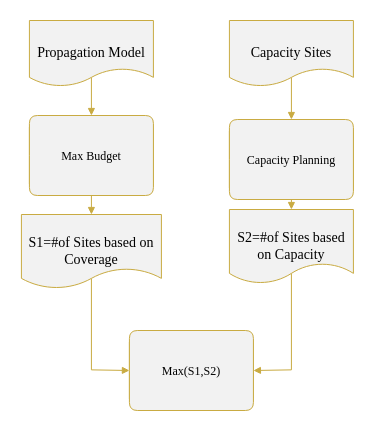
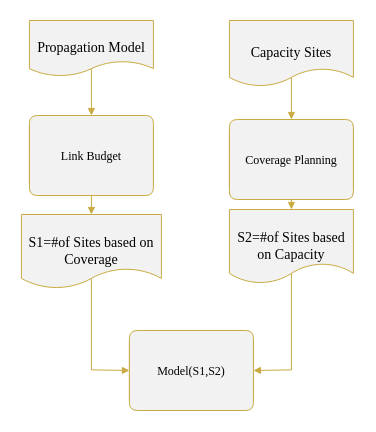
- <mxCell id="5" value="&lt;font style=&quot;font-size:14px;font-family:Verdana;color:#000000;direction:ltr;letter-spacing:0px;line-height:120%;opacity:1&quot;&gt;Propagation Model&lt;br/&gt;&lt;/font&gt;" style="verticalAlign=middle;align=center;vsdxID=441;fillColor=#F2F2F2;gradientColor=none;shape=stencil(tZJNDoIwEIVP0yWktCKyVryAJ2hkgMZKSVsFPb2FwQQwbEjsavrmm7/kEX60lWiAMGqd0TdoZe4qwk+EMVlXYKTzEeEZ4cdCGyiNftQ5/hvhSUYHBXKsiXqaUWGuF/kG1JIwnT9ksMldP/vhHaIUUy/8HZIwHoQzskrWqyxdByO6GV1u4O/qLx7pOAopQ96MBWkS7vYofaGVjrQLRCdtYLQTTup6dpQSpoTATwsKJcpZyrYAzY+8fb8/rxdN1/PBYBq0k1QKPTfNL03mJTQozz4=);strokeColor=#C9AB42;spacingTop=-1;spacingBottom=-1;spacingLeft=-1;spacingRight=-1;labelBackgroundColor=none;rounded=1;html=1;whiteSpace=wrap;" vertex="1" parent="1"><mxGeometry x="28.92" y="20" width="124" height="65" as="geometry" /></mxCell>
+ <mxCell id="5" value="&lt;font style=&quot;font-size:14px;font-family:Verdana;color:#000000;direction:ltr;letter-spacing:0px;line-height:120%;opacity:1&quot;&gt;Propagation Model&lt;br/&gt;&lt;/font&gt;" style="verticalAlign=middle;align=center;vsdxID=441;fillColor=#F2F2F2;gradientColor=none;shape=stencil(tZJNDoIwEIVP0yWktCKyVryAJ2hkgMZKSVsFPb2FwQQwbEjsavrmm7/kEX60lWiAMGqd0TdoZe4qwk+EMVlXYKTzEeEZ4cdCGyiNftQ5/hvhSUYHBXKsiXqaUWGuF/kG1JIwnT9ksMldP/vhHaIUUy/8HZIwHoQzskrWqyxdByO6GV1u4O/qLx7pOAopQ96MBWkS7vYofaGVjrQLRCdtYLQTTup6dpQSpoTATwsKJcpZyrYAzY+8fb8/rxdN1/PBYBq0k1QKPTfNL03mJTQozz4=);strokeColor=#C9AB42;spacingTop=-1;spacingBottom=-1;spacingLeft=-1;spacingRight=-1;labelBackgroundColor=none;rounded=1;html=1;whiteSpace=wrap;" vertex="1" parent="1"><mxGeometry x="28.92" y="20" width="124" height="55" as="geometry" /></mxCell>
- <mxCell id="4" value="&lt;font style=&quot;font-size:12px;font-family:Verdana;color:#000000;direction:ltr;letter-spacing:0px;line-height:120%;opacity:1&quot;&gt;Max Budget&lt;br/&gt;&lt;/font&gt;" style="text;vsdxID=418;fillColor=#F2F2F2;gradientColor=none;strokeColor=#C9AB42;spacingTop=-1;spacingBottom=-1;spacingLeft=-1;spacingRight=-1;labelBackgroundColor=none;rounded=1;html=1;whiteSpace=wrap;verticalAlign=middle;align=center;;html=1;" vertex="1" parent="2"><mxGeometry y="40" width="124.16" as="geometry" /></mxCell>
+ <mxCell id="4" value="&lt;font style=&quot;font-size:12px;font-family:Verdana;color:#000000;direction:ltr;letter-spacing:0px;line-height:120%;opacity:1&quot;&gt;Link Budget&lt;br/&gt;&lt;/font&gt;" style="text;vsdxID=418;fillColor=#F2F2F2;gradientColor=none;strokeColor=#C9AB42;spacingTop=-1;spacingBottom=-1;spacingLeft=-1;spacingRight=-1;labelBackgroundColor=none;rounded=1;html=1;whiteSpace=wrap;verticalAlign=middle;align=center;;html=1;" vertex="1" parent="2"><mxGeometry y="40" width="124.16" as="geometry" /></mxCell>
- <mxCell id="8" value="&lt;font style=&quot;font-size:12px;font-family:Verdana;color:#000000;direction:ltr;letter-spacing:0px;line-height:120%;opacity:1&quot;&gt;Capacity Planning&lt;br/&gt;&lt;/font&gt;" style="text;vsdxID=442;fillColor=#F2F2F2;gradientColor=none;strokeColor=#C9AB42;spacingTop=-1;spacingBottom=-1;spacingLeft=-1;spacingRight=-1;labelBackgroundColor=none;rounded=1;html=1;whiteSpace=wrap;verticalAlign=middle;align=center;;html=1;" vertex="1" parent="6"><mxGeometry y="40" width="124.16" as="geometry" /></mxCell>
+ <mxCell id="8" value="&lt;font style=&quot;font-size:12px;font-family:Verdana;color:#000000;direction:ltr;letter-spacing:0px;line-height:120%;opacity:1&quot;&gt;Coverage Planning&lt;br/&gt;&lt;/font&gt;" style="text;vsdxID=442;fillColor=#F2F2F2;gradientColor=none;strokeColor=#C9AB42;spacingTop=-1;spacingBottom=-1;spacingLeft=-1;spacingRight=-1;labelBackgroundColor=none;rounded=1;html=1;whiteSpace=wrap;verticalAlign=middle;align=center;;html=1;" vertex="1" parent="6"><mxGeometry y="40" width="124.16" as="geometry" /></mxCell>
- <mxCell id="13" value="&lt;font style=&quot;font-size:12px;font-family:Verdana;color:#000000;direction:ltr;letter-spacing:0px;line-height:120%;opacity:1&quot;&gt;Max(S1,S2)&lt;br/&gt;&lt;/font&gt;" style="text;vsdxID=467;fillColor=#F2F2F2;gradientColor=none;strokeColor=#C9AB42;spacingTop=-1;spacingBottom=-1;spacingLeft=-1;spacingRight=-1;labelBackgroundColor=none;rounded=1;html=1;whiteSpace=wrap;verticalAlign=middle;align=center;;html=1;" vertex="1" parent="11"><mxGeometry y="40" width="124.16" as="geometry" /></mxCell>
+ <mxCell id="13" value="&lt;font style=&quot;font-size:12px;font-family:Verdana;color:#000000;direction:ltr;letter-spacing:0px;line-height:120%;opacity:1&quot;&gt;Model(S1,S2)&lt;br/&gt;&lt;/font&gt;" style="text;vsdxID=467;fillColor=#F2F2F2;gradientColor=none;strokeColor=#C9AB42;spacingTop=-1;spacingBottom=-1;spacingLeft=-1;spacingRight=-1;labelBackgroundColor=none;rounded=1;html=1;whiteSpace=wrap;verticalAlign=middle;align=center;;html=1;" vertex="1" parent="11"><mxGeometry y="40" width="124.16" as="geometry" /></mxCell>
